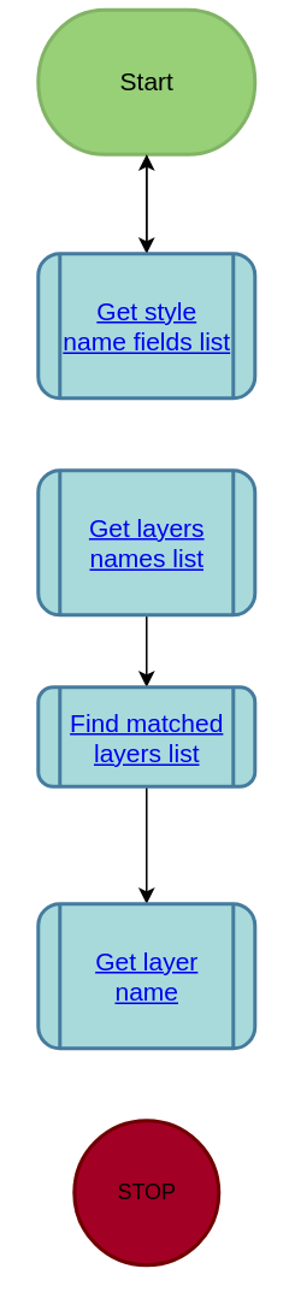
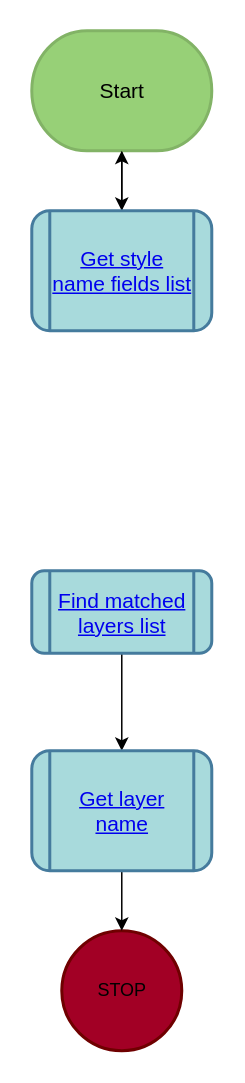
- <mxCell id="3" value="&lt;span style=&quot;color: rgb(0, 0, 0); font-size: 14px;&quot;&gt;Start&lt;/span&gt;" style="strokeWidth=2;html=1;shape=mxgraph.flowchart.terminator;whiteSpace=wrap;rounded=1;fontSize=14;strokeColor=#82b366;fillColor=#97D077;" parent="1" vertex="1"><mxGeometry x="20.52" y="5" width="120" height="80" as="geometry" /></mxCell>
+ <mxCell id="3" value="&lt;span style=&quot;color: rgb(0, 0, 0); font-size: 14px;&quot;&gt;Start&lt;/span&gt;" style="strokeWidth=2;html=1;shape=mxgraph.flowchart.terminator;whiteSpace=wrap;rounded=1;fontSize=14;strokeColor=#82b366;fillColor=#97D077;" parent="1" vertex="1"><mxGeometry x="20.52" y="20" width="120" height="80" as="geometry" /></mxCell>
- <mxCell id="7" value="&lt;font&gt;&lt;span style=&quot;font-size: 14px&quot;&gt;&lt;a href=&quot;data:page/id,2guMNtTOUoQcf-EUUjD7&quot;&gt;Get layers names list&lt;/a&gt;&lt;/span&gt;&lt;br&gt;&lt;/font&gt;" style="shape=process;whiteSpace=wrap;html=1;backgroundOutline=1;rounded=1;sketch=0;strokeColor=#457B9D;fillColor=#A8DADC;strokeWidth=2;dropTarget=0;fontColor=#000000;" parent="1" vertex="1"><mxGeometry x="20.52" y="260" width="120" height="80" as="geometry" /></mxCell>
- <mxCell id="6" style="edgeStyle=orthogonalEdgeStyle;rounded=0;orthogonalLoop=1;jettySize=auto;html=1;entryX=0.5;entryY=0;entryDx=0;entryDy=0;" parent="1" source="7" target="9" edge="1"><mxGeometry relative="1" as="geometry" /></mxCell>
+ <mxCell id="11" style="edgeStyle=orthogonalEdgeStyle;rounded=0;orthogonalLoop=1;jettySize=auto;html=1;entryX=0.5;entryY=0;entryDx=0;entryDy=0;entryPerimeter=0;" edge="1" parent="1" source="12" target="10"><mxGeometry relative="1" as="geometry" /></mxCell>
